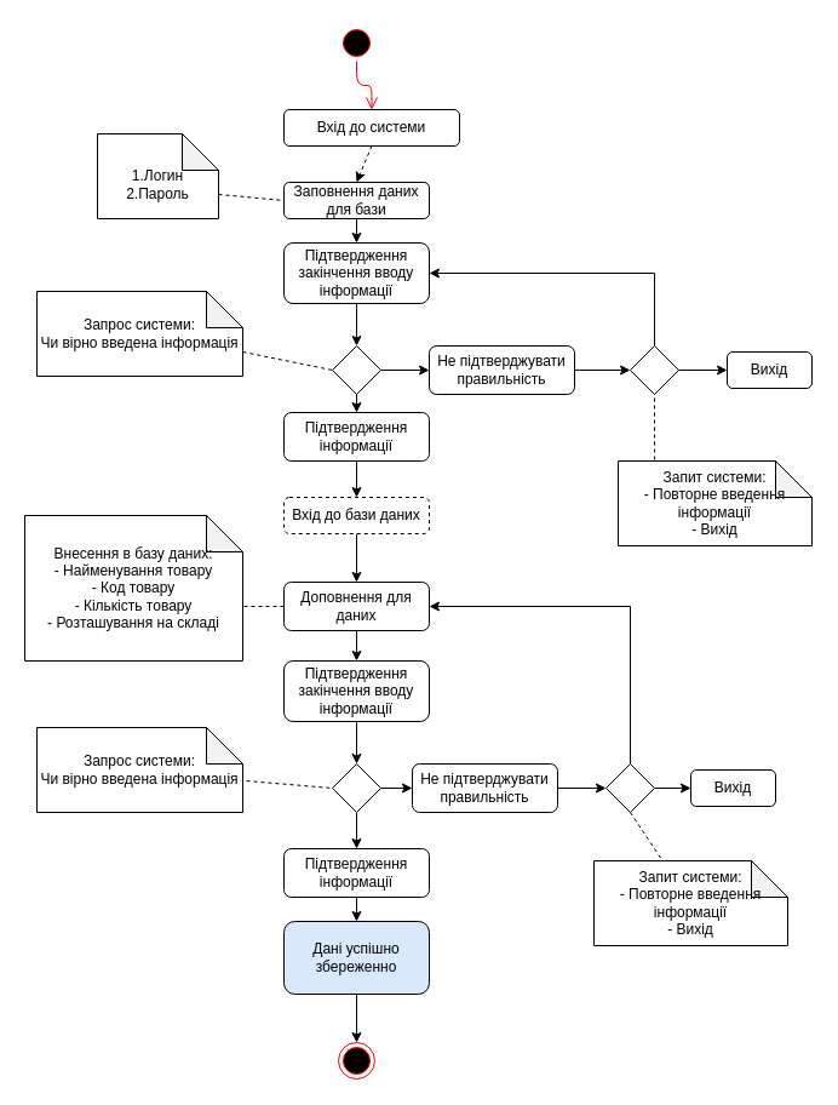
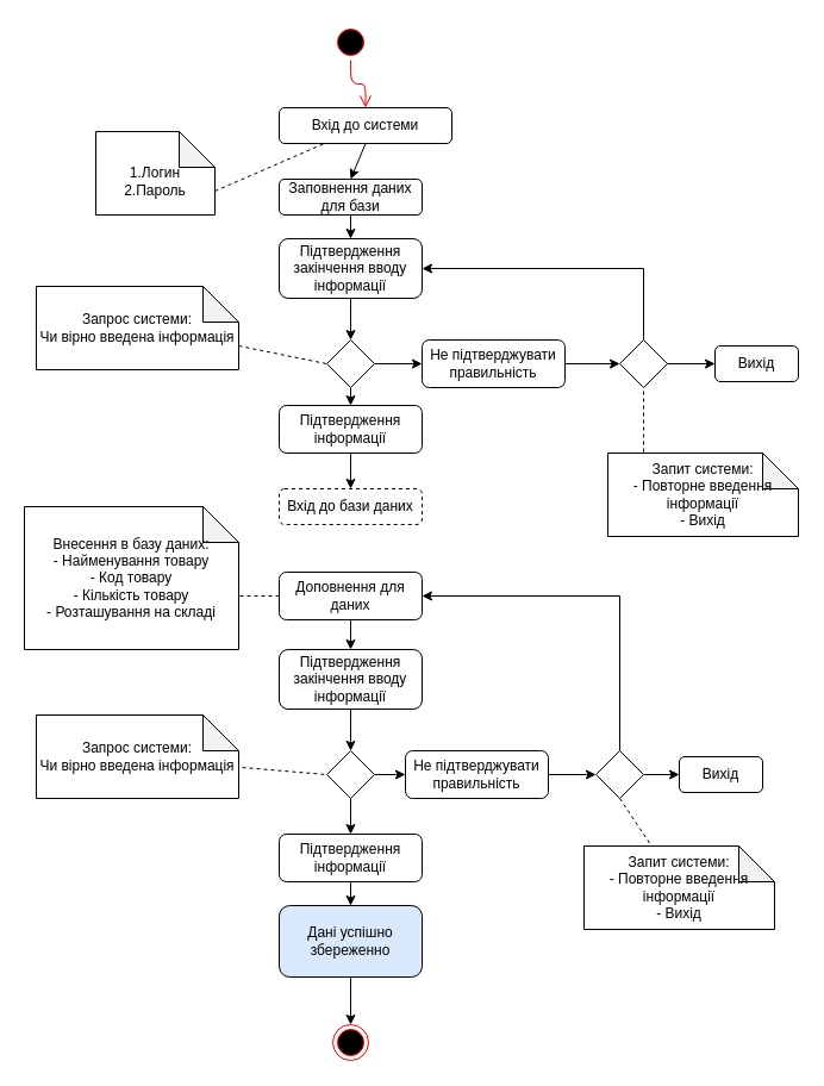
- <mxCell id="2" value="" style="endArrow=classic;html=1;exitX=0.5;exitY=1;exitDx=0;exitDy=0;entryX=0.5;entryY=0;entryDx=0;entryDy=0;dashed=1;" parent="1" source="22" target="23" edge="1"><mxGeometry width="50" height="50" relative="1" as="geometry"><mxPoint x="294" y="130" as="sourcePoint" /><mxPoint x="294" y="170" as="targetPoint" /></mxGeometry></mxCell>
+ <mxCell id="2" value="" style="endArrow=classic;html=1;exitX=0.5;exitY=1;exitDx=0;exitDy=0;entryX=0.5;entryY=0;entryDx=0;entryDy=0;" parent="1" source="22" target="23" edge="1"><mxGeometry width="50" height="50" relative="1" as="geometry"><mxPoint x="294" y="130" as="sourcePoint" /><mxPoint x="294" y="170" as="targetPoint" /></mxGeometry></mxCell>
- <mxCell id="6" value="" style="endArrow=none;dashed=1;html=1;exitX=0;exitY=0;exitDx=100;exitDy=50;exitPerimeter=0;entryX=0;entryY=0.5;entryDx=0;entryDy=0;" parent="1" source="5" target="23" edge="1"><mxGeometry width="50" height="50" relative="1" as="geometry"><mxPoint x="300" y="320" as="sourcePoint" /><mxPoint x="234" y="190" as="targetPoint" /></mxGeometry></mxCell>
+ <mxCell id="6" value="" style="endArrow=none;dashed=1;html=1;exitX=0;exitY=0;exitDx=100;exitDy=50;exitPerimeter=0;" parent="1" source="5" target="22" edge="1"><mxGeometry width="50" height="50" relative="1" as="geometry"><mxPoint x="300" y="320" as="sourcePoint" /><mxPoint x="234" y="190" as="targetPoint" /></mxGeometry></mxCell>
- <mxCell id="17" style="edgeStyle=orthogonalEdgeStyle;rounded=0;orthogonalLoop=1;jettySize=auto;html=1;exitX=0.5;exitY=1;exitDx=0;exitDy=0;entryX=0.5;entryY=0;entryDx=0;entryDy=0;" parent="1" source="28" target="29" edge="1"><mxGeometry relative="1" as="geometry"><mxPoint x="294" y="440" as="sourcePoint" /><mxPoint x="294" y="480" as="targetPoint" /></mxGeometry></mxCell>
